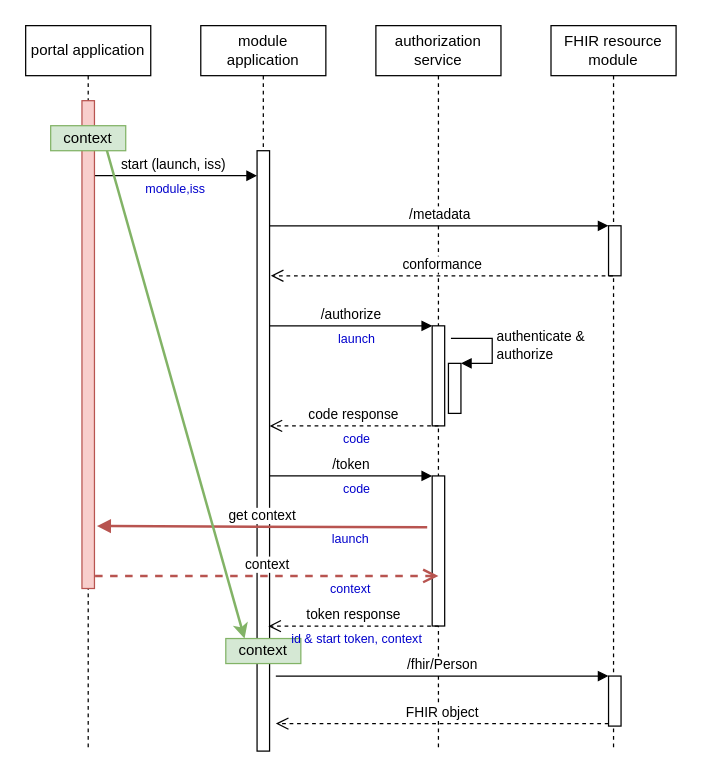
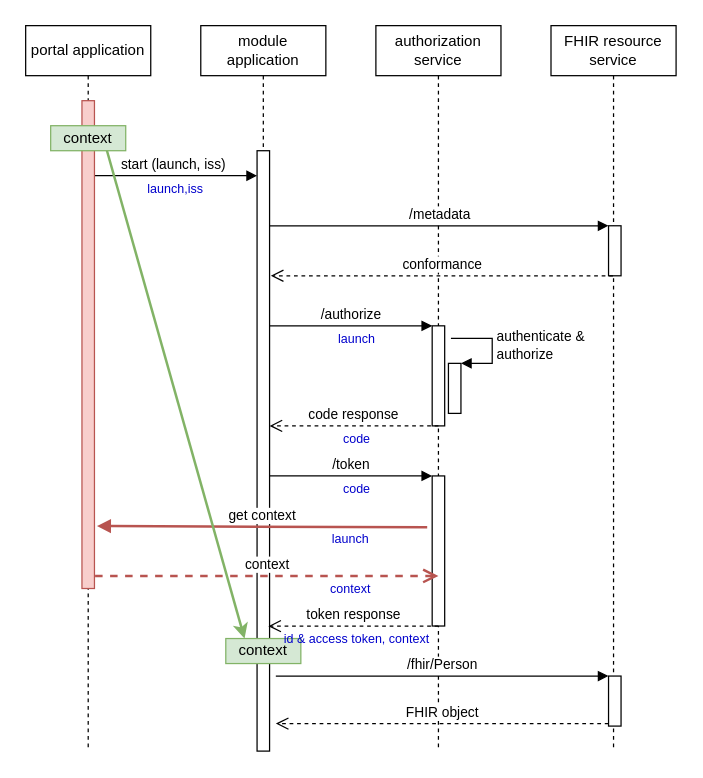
- <mxCell id="6" value="FHIR resource module" style="shape=umlLifeline;perimeter=lifelinePerimeter;whiteSpace=wrap;html=1;container=1;collapsible=0;recursiveResize=0;outlineConnect=0;" parent="1" vertex="1"><mxGeometry x="440" y="20" width="100" height="580" as="geometry" /></mxCell>
+ <mxCell id="6" value="FHIR resource service" style="shape=umlLifeline;perimeter=lifelinePerimeter;whiteSpace=wrap;html=1;container=1;collapsible=0;recursiveResize=0;outlineConnect=0;" parent="1" vertex="1"><mxGeometry x="440" y="20" width="100" height="580" as="geometry" /></mxCell>
- <mxCell id="28" value="module,iss" style="text;html=1;strokeColor=none;fillColor=none;align=center;verticalAlign=middle;whiteSpace=wrap;rounded=0;fontSize=10;fontColor=#0000CC;" vertex="1" parent="1"><mxGeometry x="70" y="140" width="140" height="20" as="geometry" /></mxCell>
+ <mxCell id="28" value="launch,iss" style="text;html=1;strokeColor=none;fillColor=none;align=center;verticalAlign=middle;whiteSpace=wrap;rounded=0;fontSize=10;fontColor=#0000CC;" vertex="1" parent="1"><mxGeometry x="70" y="140" width="140" height="20" as="geometry" /></mxCell>
- <mxCell id="32" value="id &amp;amp; start token, context" style="text;html=1;strokeColor=none;fillColor=none;align=center;verticalAlign=middle;whiteSpace=wrap;rounded=0;fontSize=10;fontColor=#0000CC;" vertex="1" parent="1"><mxGeometry x="220" y="500" width="130" height="20" as="geometry" /></mxCell>
+ <mxCell id="32" value="id &amp;amp; access token, context" style="text;html=1;strokeColor=none;fillColor=none;align=center;verticalAlign=middle;whiteSpace=wrap;rounded=0;fontSize=10;fontColor=#0000CC;" vertex="1" parent="1"><mxGeometry x="220" y="500" width="130" height="20" as="geometry" /></mxCell>
